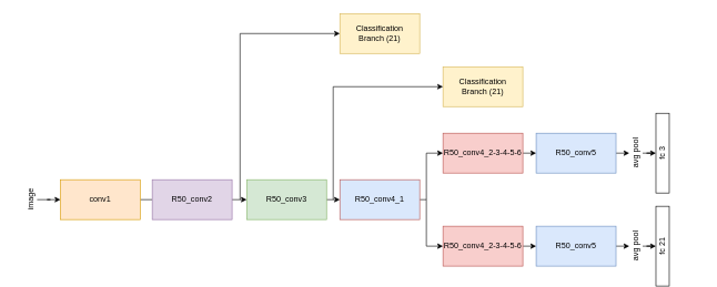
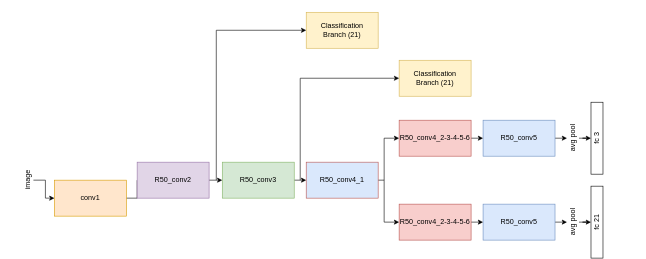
- <mxCell id="3" value="conv1" style="rounded=0;whiteSpace=wrap;html=1;fillColor=#ffe6cc;strokeColor=#d79b00;" parent="1" vertex="1"><mxGeometry x="90" y="270" width="120" height="60" as="geometry" /></mxCell>
+ <mxCell id="3" value="conv1" style="rounded=0;whiteSpace=wrap;html=1;fillColor=#ffe6cc;strokeColor=#d79b00;" parent="1" vertex="1"><mxGeometry x="90" y="300" width="120" height="60" as="geometry" /></mxCell>
